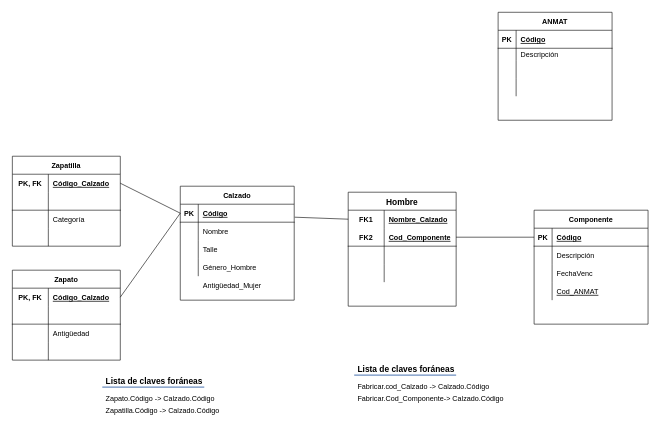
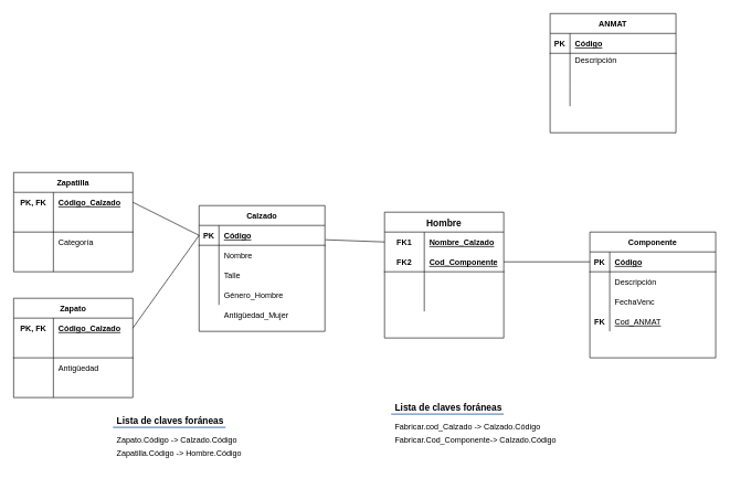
+ <mxCell id="93" value="FK" style="shape=partialRectangle;connectable=0;fillColor=none;top=0;left=0;bottom=0;right=0;fontStyle=1;overflow=hidden;" vertex="1" parent="1"><mxGeometry x="890" y="470" width="30" height="30" as="geometry"><mxRectangle width="30" height="30" as="alternateBounds" /></mxGeometry></mxCell>
- <mxCell id="47" value="Zapatilla.Código -&gt; Calzado.Código" style="text;strokeColor=none;fillColor=none;spacingLeft=4;spacingRight=4;overflow=hidden;rotatable=0;points=[[0,0.5],[1,0.5]];portConstraint=eastwest;fontSize=12;" vertex="1" parent="1"><mxGeometry x="170" y="670" width="250" height="30" as="geometry" /></mxCell>
+ <mxCell id="47" value="Zapatilla.Código -&gt; Hombre.Código" style="text;strokeColor=none;fillColor=none;spacingLeft=4;spacingRight=4;overflow=hidden;rotatable=0;points=[[0,0.5],[1,0.5]];portConstraint=eastwest;fontSize=12;" vertex="1" parent="1"><mxGeometry x="170" y="670" width="250" height="30" as="geometry" /></mxCell>
